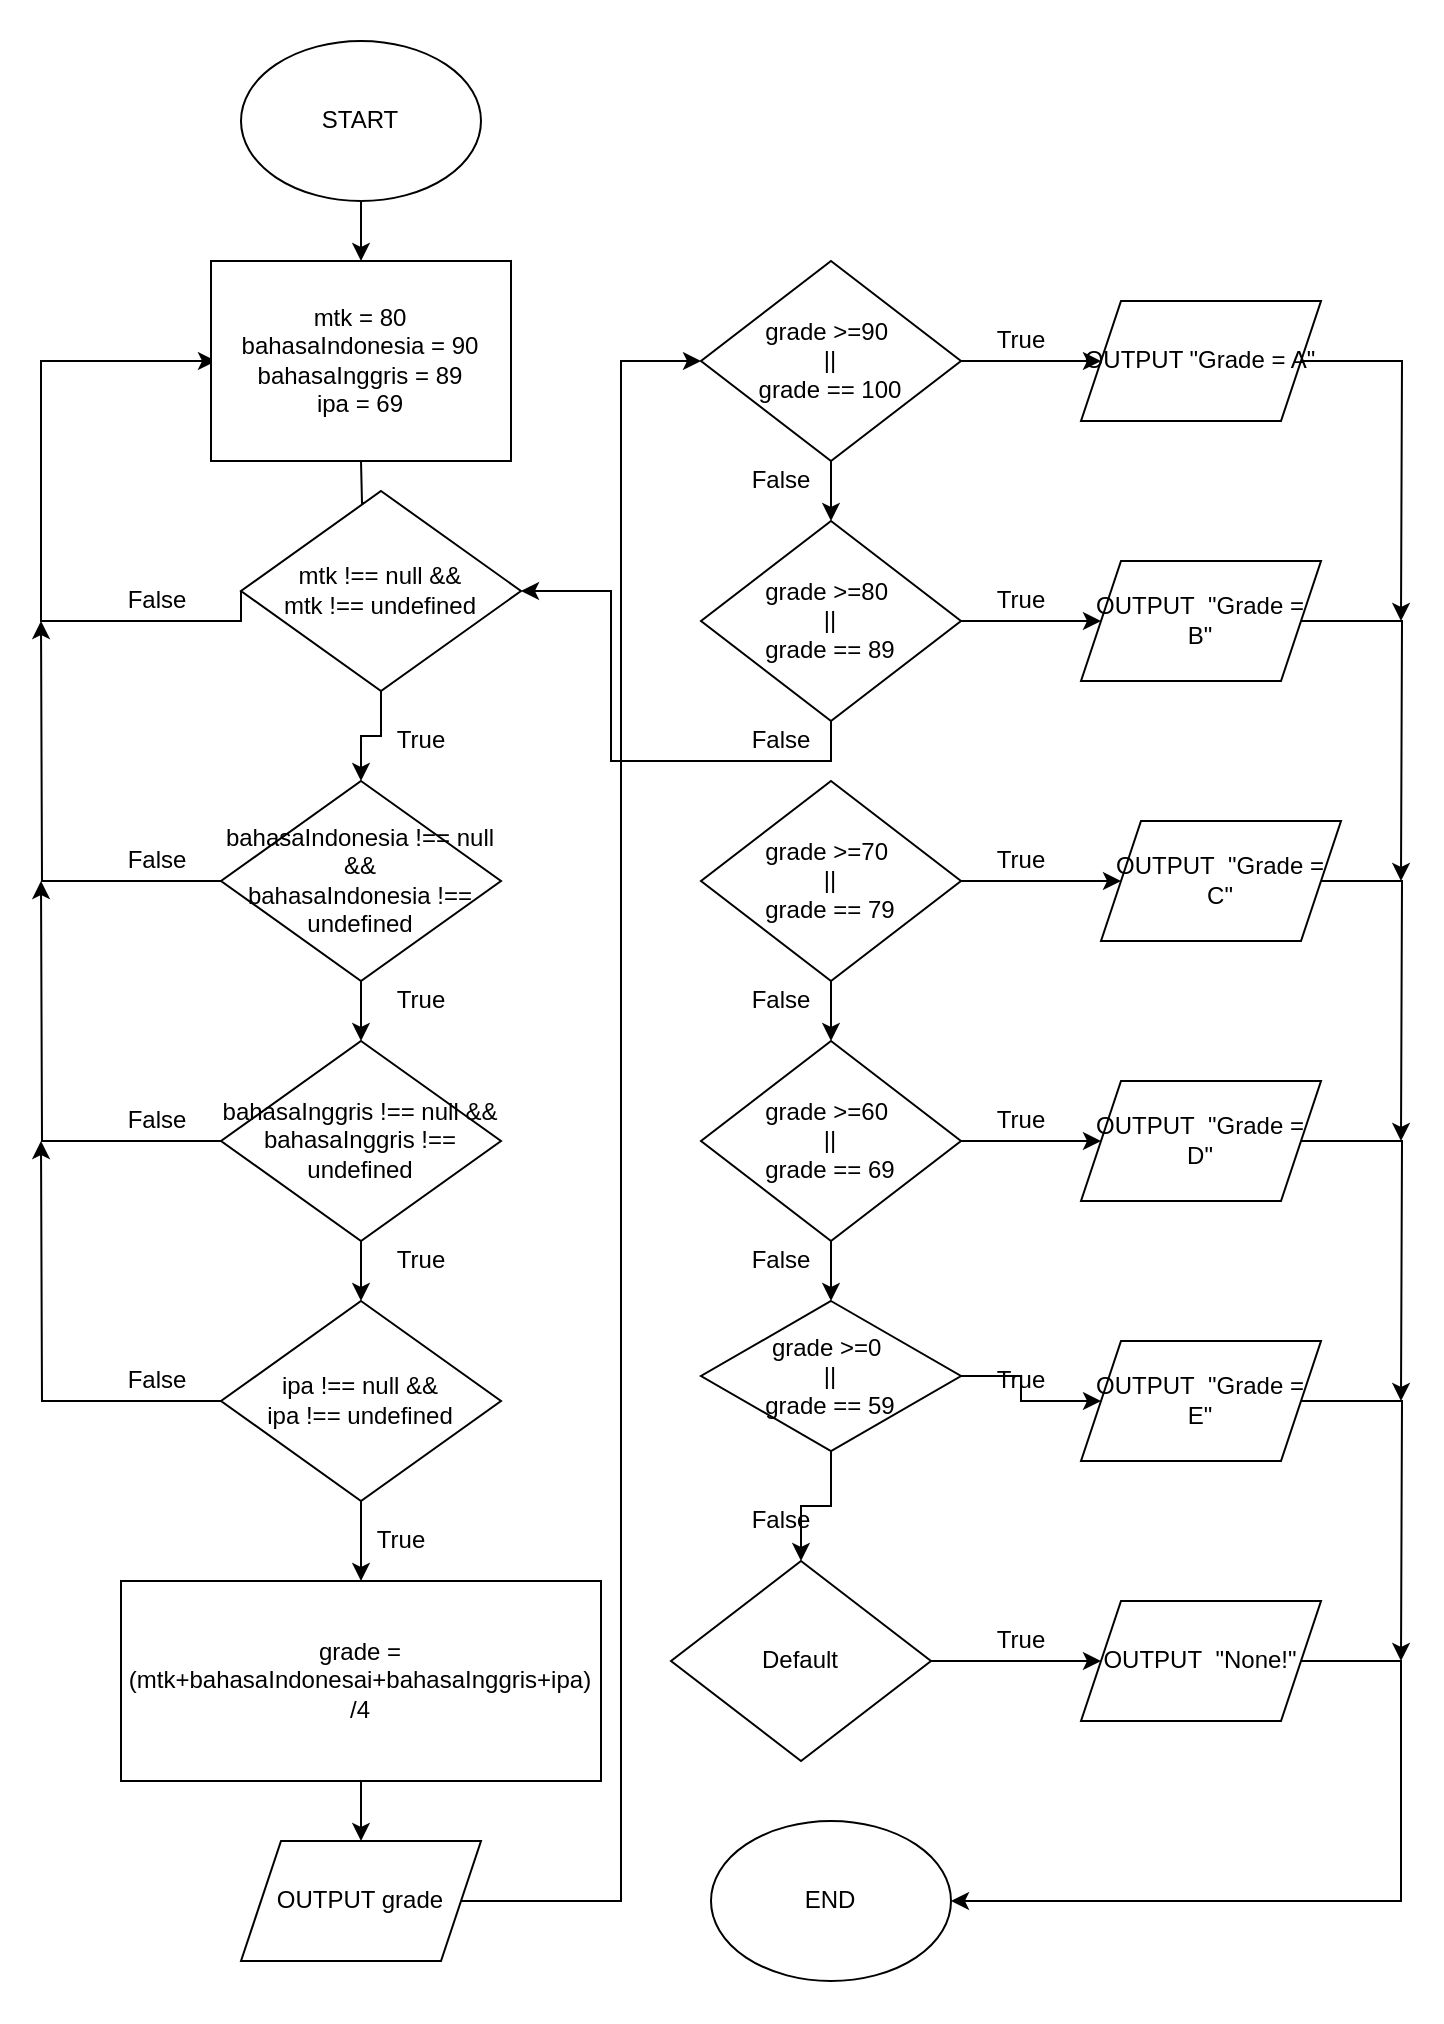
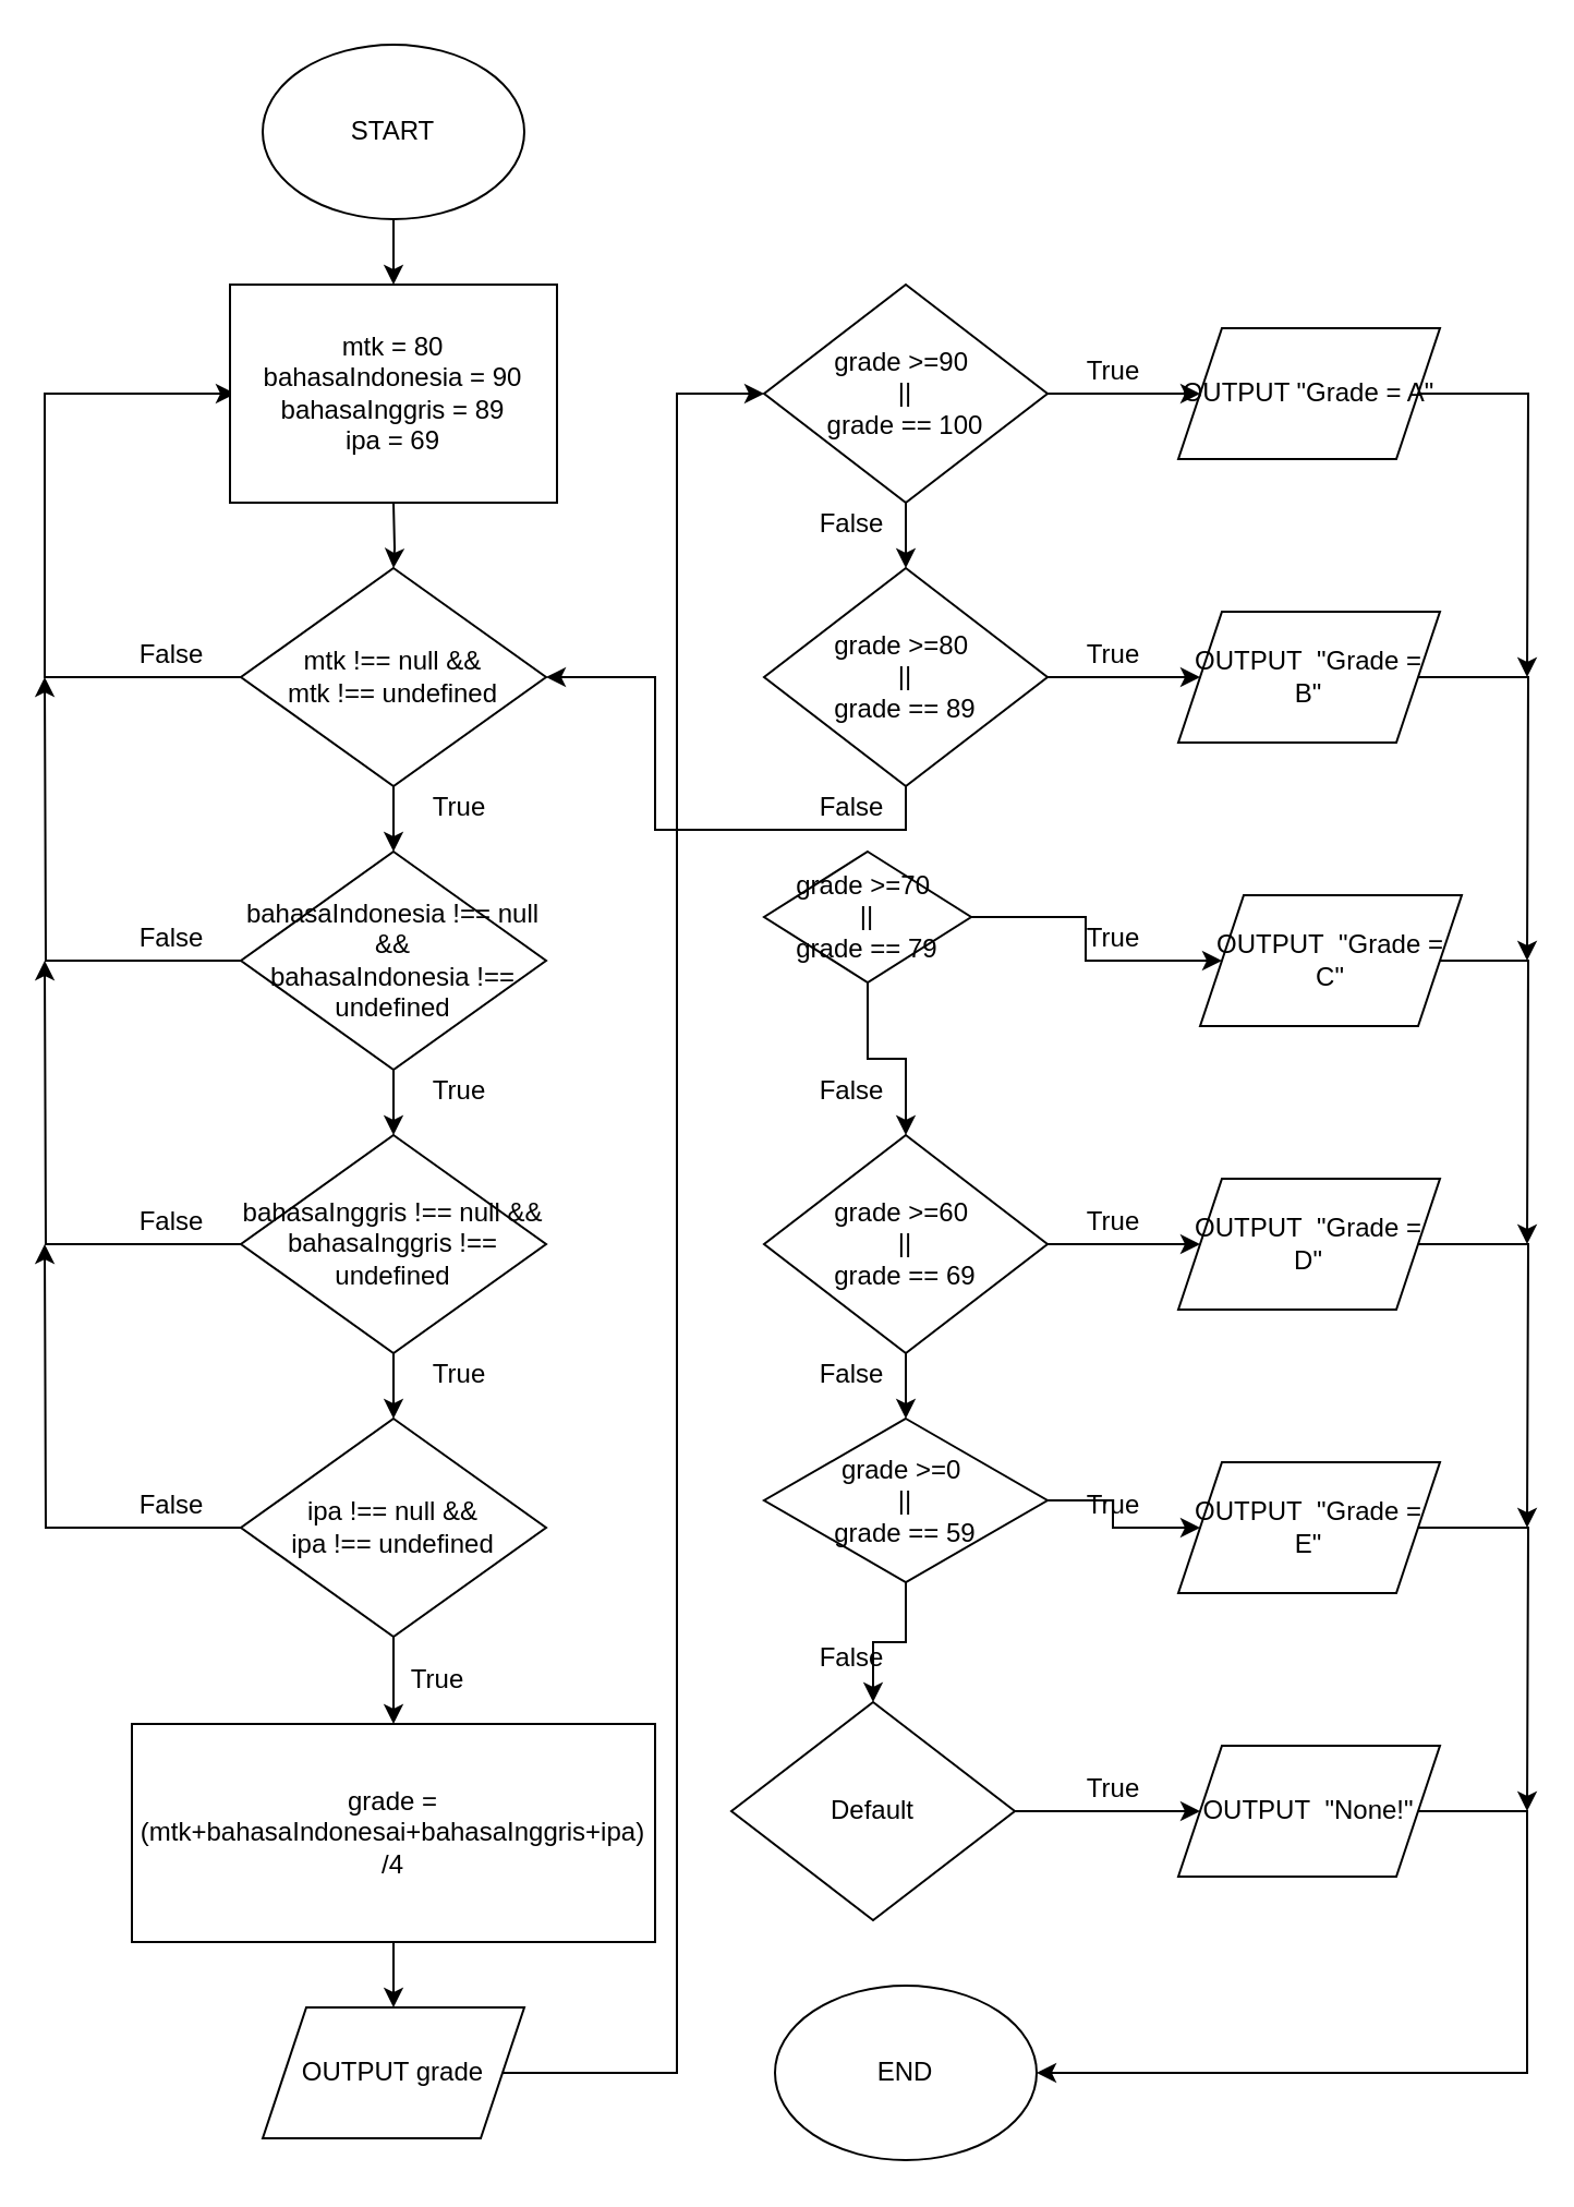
- <mxCell id="7" value="mtk !== null &amp;amp;&amp;amp;&lt;br&gt;mtk !== undefined" style="rhombus;whiteSpace=wrap;html=1;" parent="1" vertex="1"><mxGeometry x="120" y="245" width="140" height="100" as="geometry" /></mxCell>
+ <mxCell id="7" value="mtk !== null &amp;amp;&amp;amp;&lt;br&gt;mtk !== undefined" style="rhombus;whiteSpace=wrap;html=1;" parent="1" vertex="1"><mxGeometry x="110" y="260" width="140" height="100" as="geometry" /></mxCell>
- <mxCell id="37" value="grade &amp;gt;=70&amp;nbsp;&lt;br&gt;||&lt;br&gt;grade == 79" style="rhombus;whiteSpace=wrap;html=1;" parent="1" vertex="1"><mxGeometry x="350" y="390" width="130" height="100" as="geometry" /></mxCell>
+ <mxCell id="37" value="grade &amp;gt;=70&amp;nbsp;&lt;br&gt;||&lt;br&gt;grade == 79" style="rhombus;whiteSpace=wrap;html=1;" parent="1" vertex="1"><mxGeometry x="350" y="390" width="95" height="60" as="geometry" /></mxCell>
